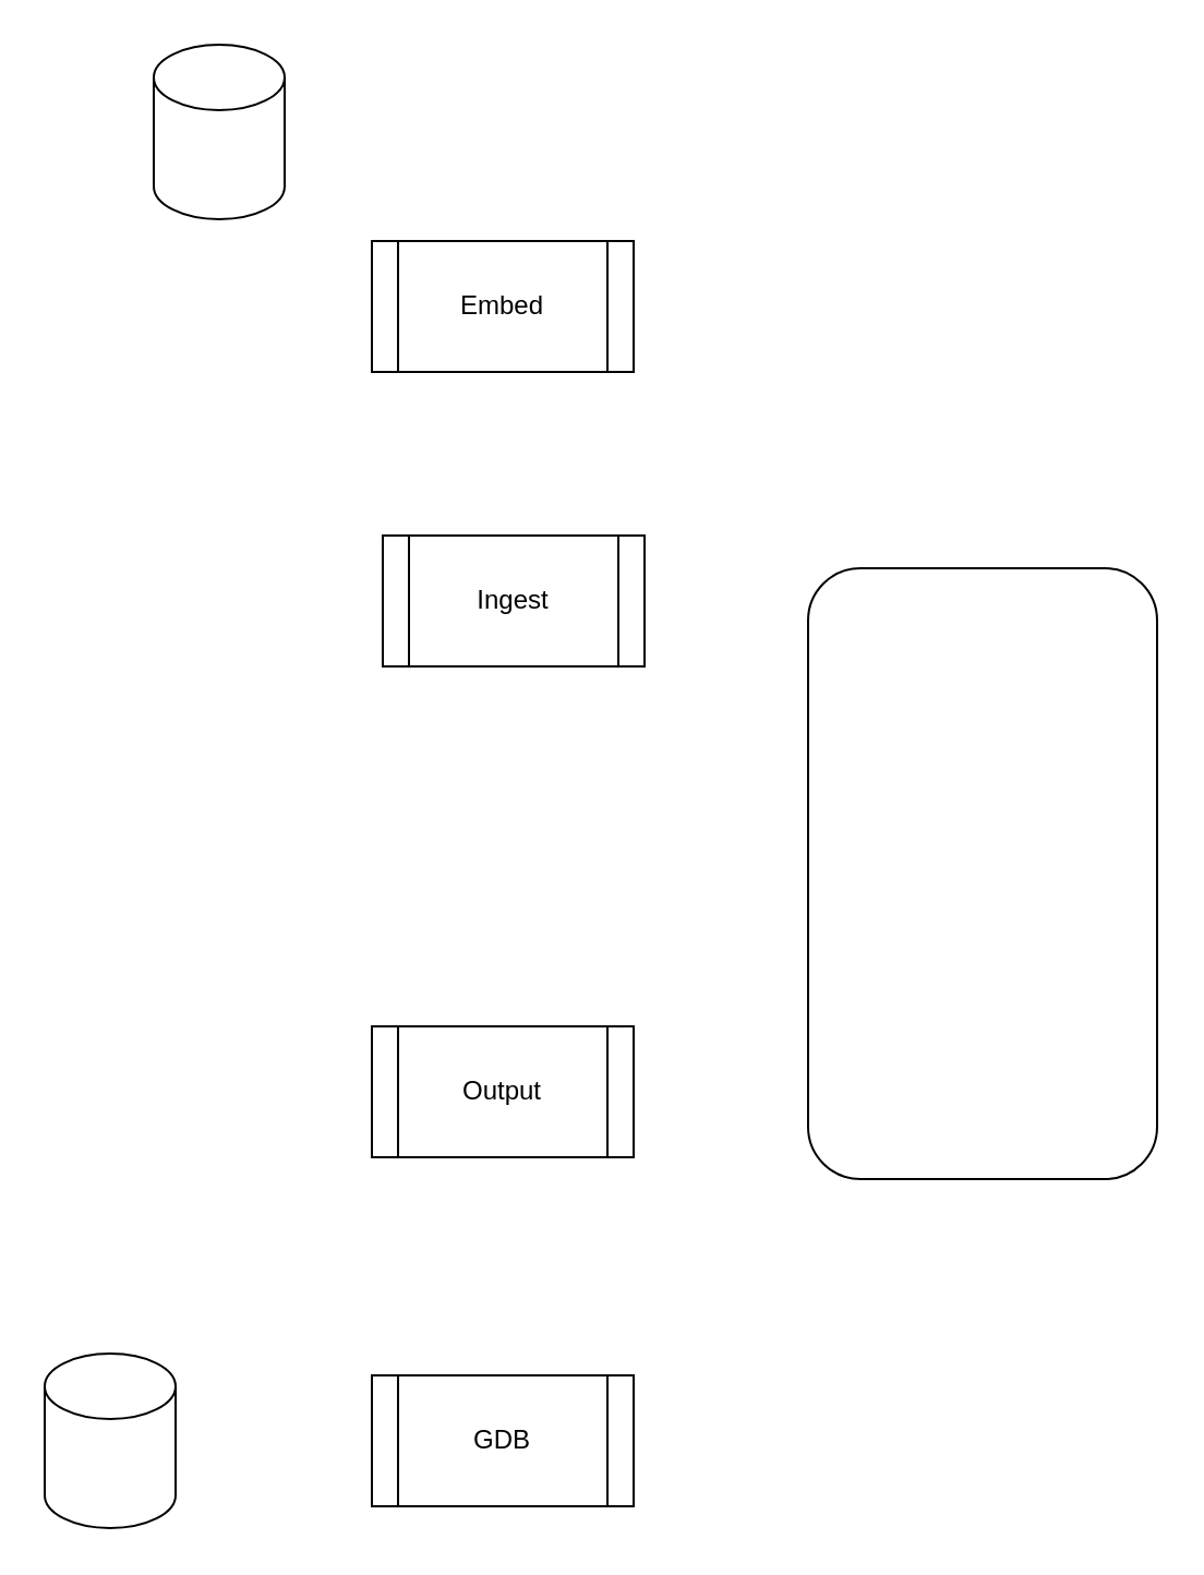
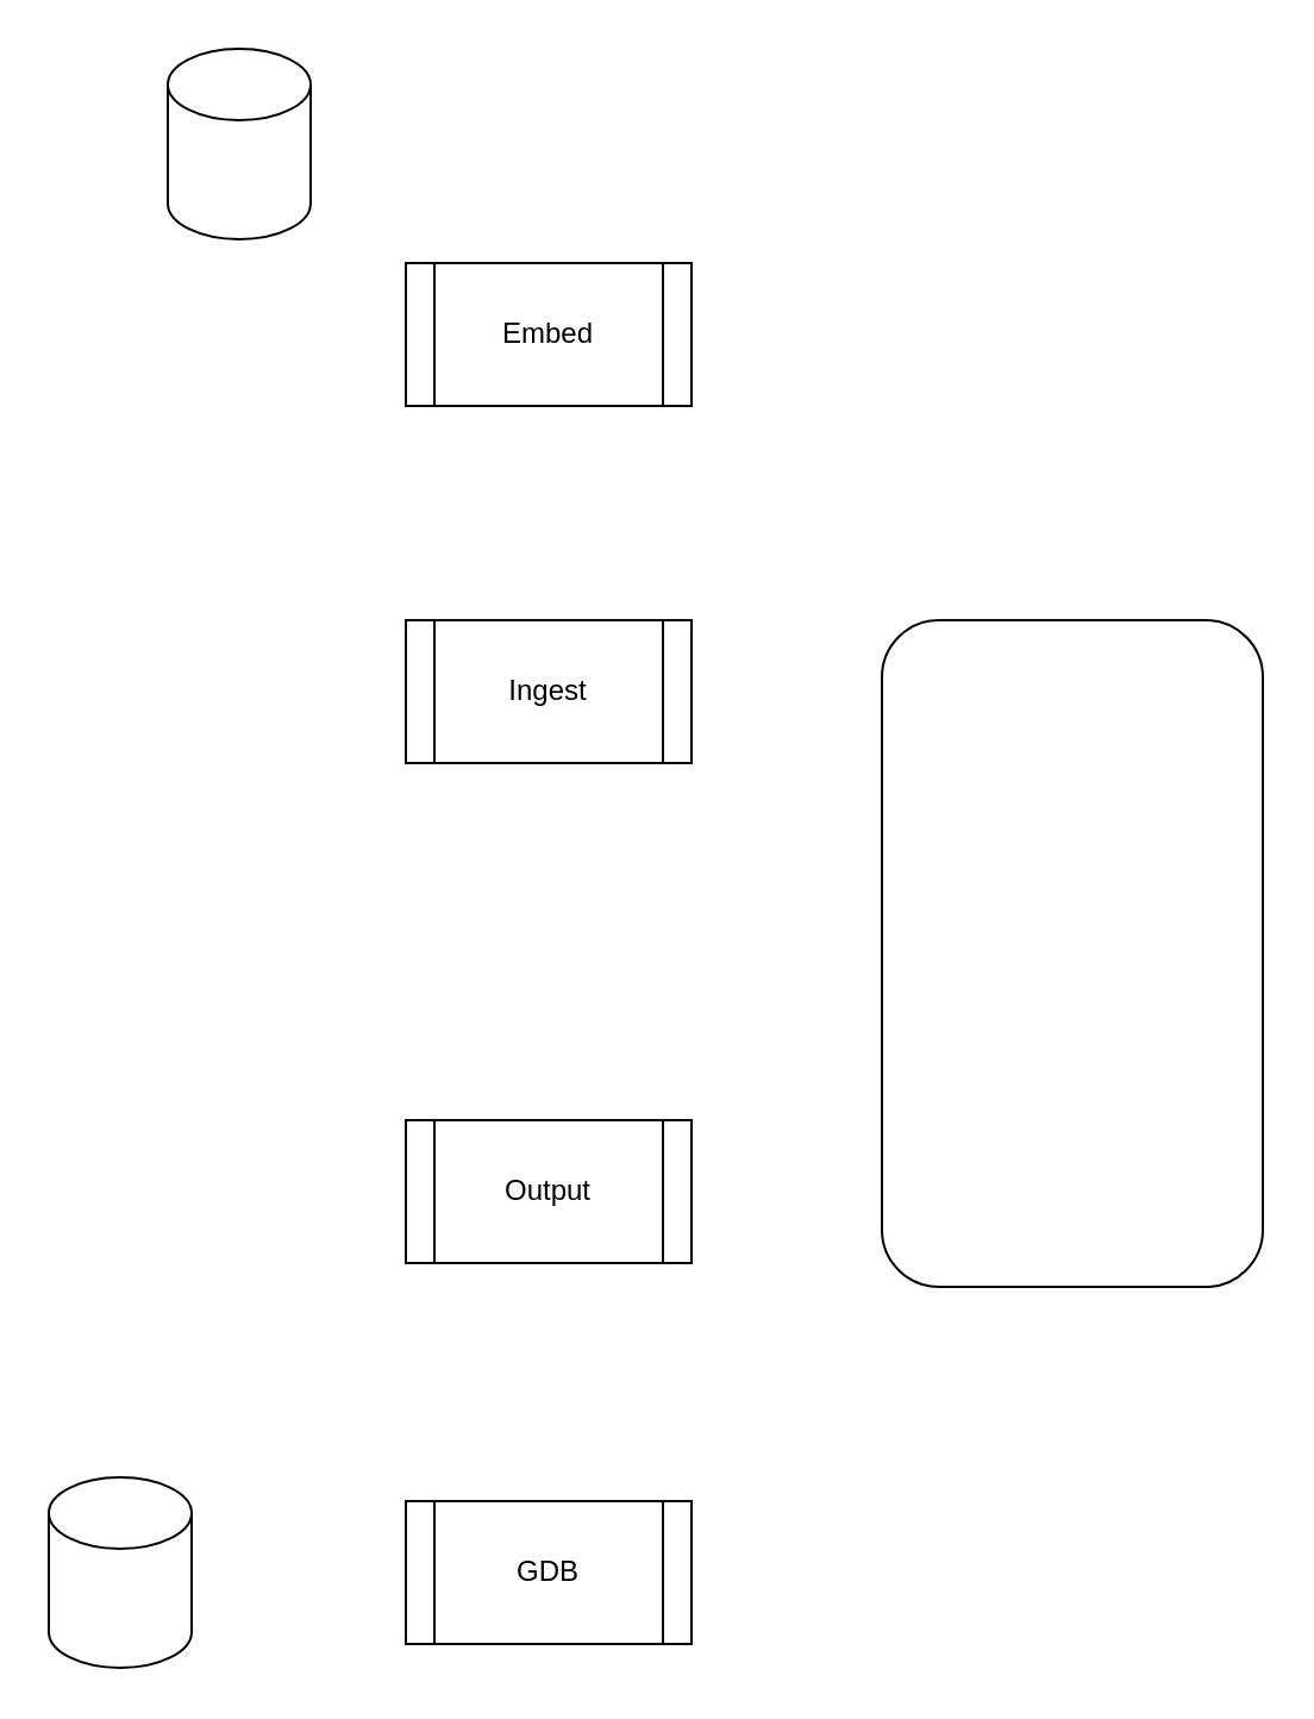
- <mxCell id="4" value="Ingest" style="shape=process;whiteSpace=wrap;html=1;backgroundOutline=1;" vertex="1" parent="1"><mxGeometry x="175" y="245" width="120" height="60" as="geometry" /></mxCell>
+ <mxCell id="4" value="Ingest" style="shape=process;whiteSpace=wrap;html=1;backgroundOutline=1;" vertex="1" parent="1"><mxGeometry x="170" y="260" width="120" height="60" as="geometry" /></mxCell>
